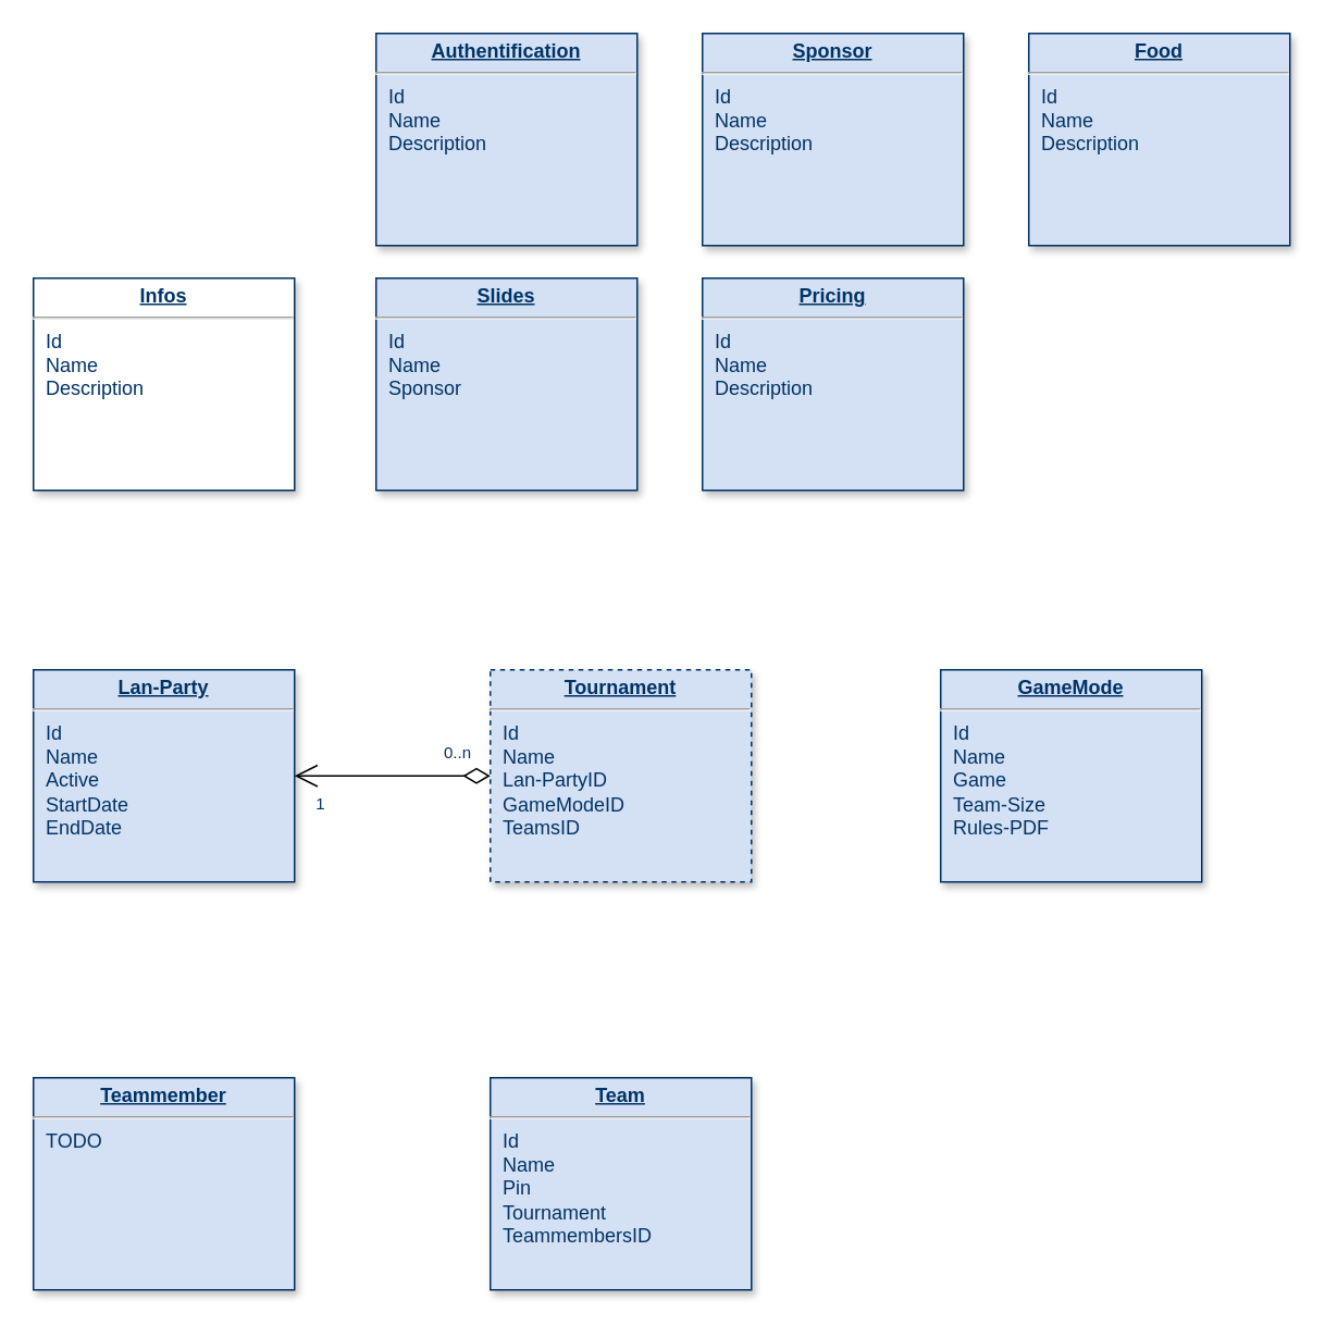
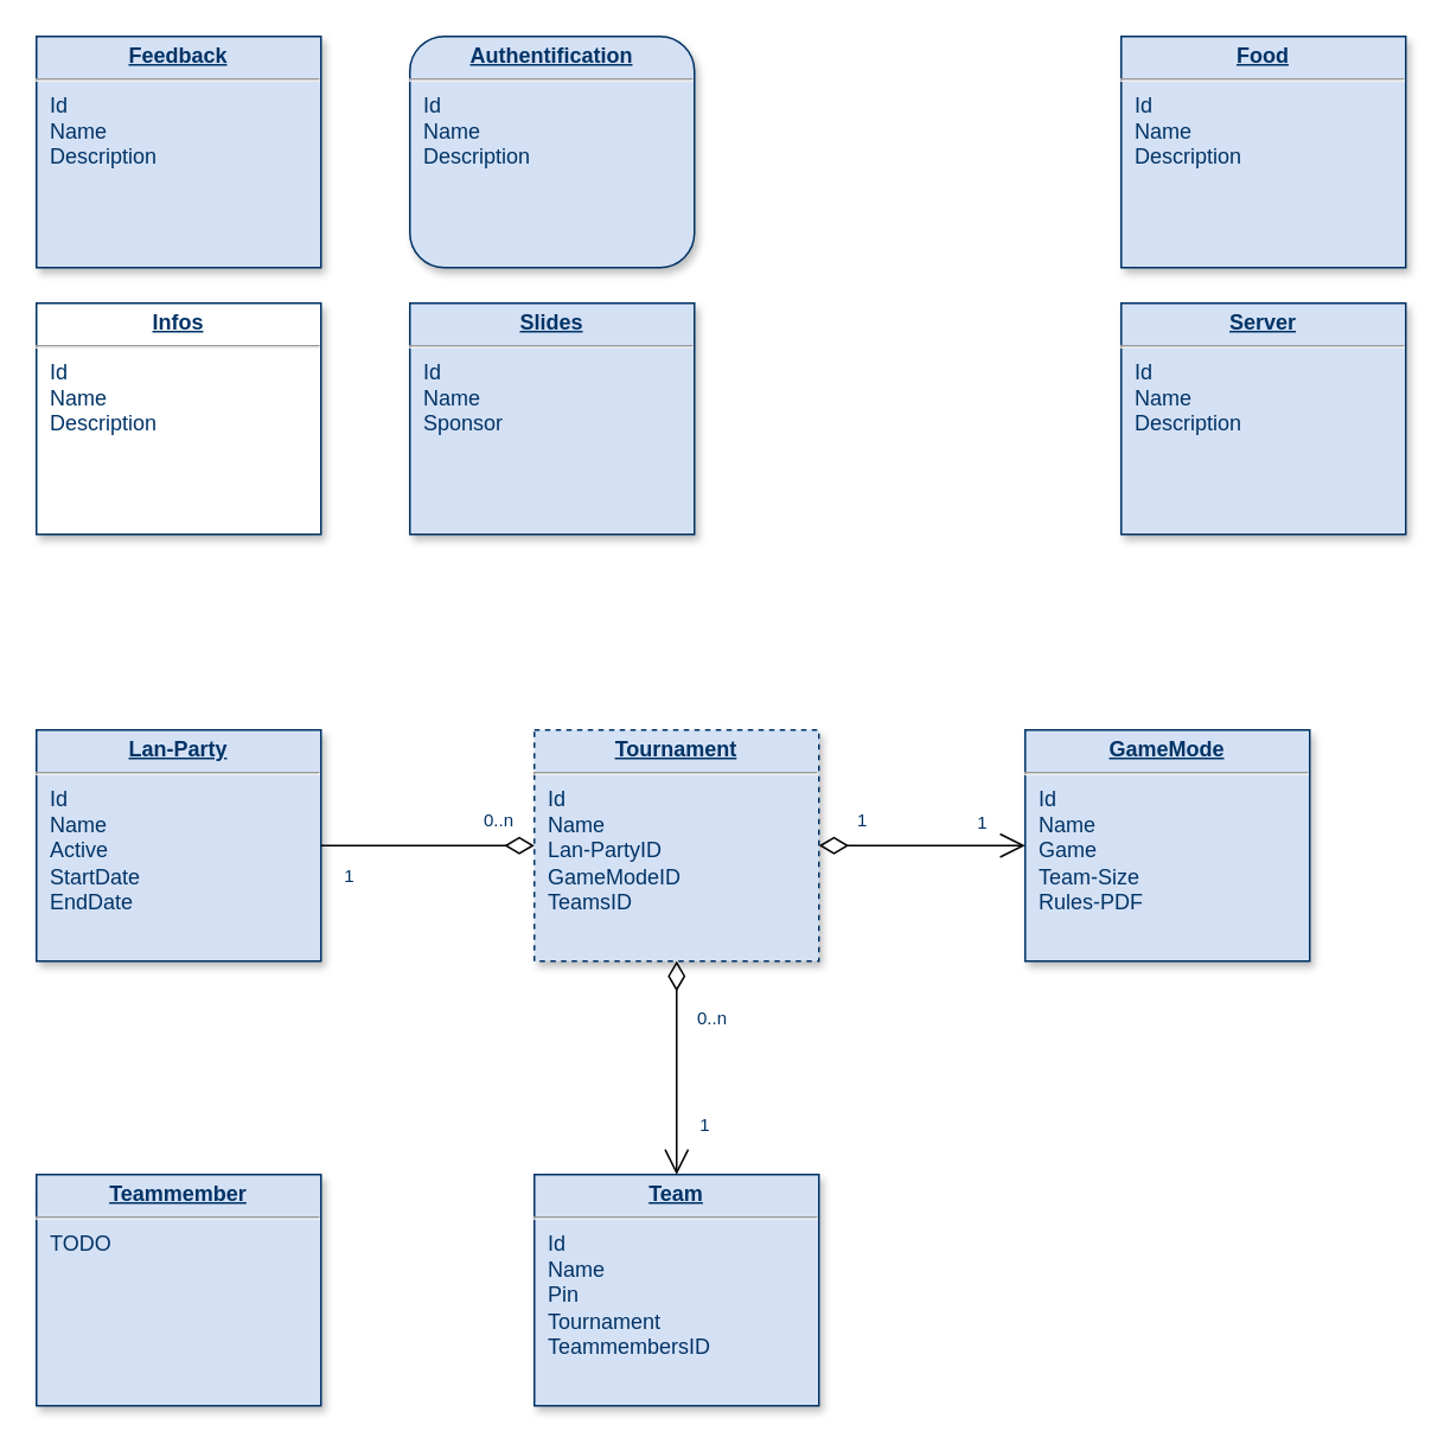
+ <mxCell id="23" value="&lt;p style=&quot;margin: 0px ; margin-top: 4px ; text-align: center ; text-decoration: underline&quot;&gt;&lt;b&gt;Feedback&lt;/b&gt;&lt;/p&gt;&lt;hr&gt;&lt;p style=&quot;margin: 0px ; margin-left: 8px&quot;&gt;Id&lt;/p&gt;&lt;p style=&quot;margin: 0px ; margin-left: 8px&quot;&gt;Name&lt;/p&gt;&lt;p style=&quot;margin: 0px ; margin-left: 8px&quot;&gt;Description&lt;/p&gt;" style="verticalAlign=top;align=left;overflow=fill;fontSize=12;fontFamily=Helvetica;html=1;strokeColor=#003366;shadow=1;fillColor=#D4E1F5;fontColor=#003366" vertex="1" parent="1"><mxGeometry x="20" y="20" width="160" height="130" as="geometry" /></mxCell>
- <mxCell id="22" value="&lt;p style=&quot;margin: 0px ; margin-top: 4px ; text-align: center ; text-decoration: underline&quot;&gt;&lt;b&gt;Authentification&lt;/b&gt;&lt;/p&gt;&lt;hr&gt;&lt;p style=&quot;margin: 0px ; margin-left: 8px&quot;&gt;Id&lt;/p&gt;&lt;p style=&quot;margin: 0px ; margin-left: 8px&quot;&gt;Name&lt;/p&gt;&lt;p style=&quot;margin: 0px ; margin-left: 8px&quot;&gt;Description&lt;/p&gt;" style="verticalAlign=top;align=left;overflow=fill;fontSize=12;fontFamily=Helvetica;html=1;strokeColor=#003366;shadow=1;fillColor=#D4E1F5;fontColor=#003366" vertex="1" parent="1"><mxGeometry x="230" y="20" width="160" height="130" as="geometry" /></mxCell>
+ <mxCell id="22" value="&lt;p style=&quot;margin: 0px ; margin-top: 4px ; text-align: center ; text-decoration: underline&quot;&gt;&lt;b&gt;Authentification&lt;/b&gt;&lt;/p&gt;&lt;hr&gt;&lt;p style=&quot;margin: 0px ; margin-left: 8px&quot;&gt;Id&lt;/p&gt;&lt;p style=&quot;margin: 0px ; margin-left: 8px&quot;&gt;Name&lt;/p&gt;&lt;p style=&quot;margin: 0px ; margin-left: 8px&quot;&gt;Description&lt;/p&gt;" style="verticalAlign=top;align=left;overflow=fill;fontSize=12;fontFamily=Helvetica;html=1;strokeColor=#003366;shadow=1;fillColor=#D4E1F5;fontColor=#003366;rounded=1;" vertex="1" parent="1"><mxGeometry x="230" y="20" width="160" height="130" as="geometry" /></mxCell>
- <mxCell id="21" value="&lt;p style=&quot;margin: 0px ; margin-top: 4px ; text-align: center ; text-decoration: underline&quot;&gt;&lt;b&gt;Sponsor&lt;/b&gt;&lt;/p&gt;&lt;hr&gt;&lt;p style=&quot;margin: 0px ; margin-left: 8px&quot;&gt;Id&lt;/p&gt;&lt;p style=&quot;margin: 0px ; margin-left: 8px&quot;&gt;Name&lt;/p&gt;&lt;p style=&quot;margin: 0px ; margin-left: 8px&quot;&gt;Description&lt;/p&gt;" style="verticalAlign=top;align=left;overflow=fill;fontSize=12;fontFamily=Helvetica;html=1;strokeColor=#003366;shadow=1;fillColor=#D4E1F5;fontColor=#003366" vertex="1" parent="1"><mxGeometry x="430" y="20" width="160" height="130" as="geometry" /></mxCell>
- <mxCell id="18" value="&lt;p style=&quot;margin: 0px ; margin-top: 4px ; text-align: center ; text-decoration: underline&quot;&gt;&lt;b&gt;Pricing&lt;/b&gt;&lt;/p&gt;&lt;hr&gt;&lt;p style=&quot;margin: 0px ; margin-left: 8px&quot;&gt;Id&lt;/p&gt;&lt;p style=&quot;margin: 0px ; margin-left: 8px&quot;&gt;Name&lt;/p&gt;&lt;p style=&quot;margin: 0px ; margin-left: 8px&quot;&gt;Description&lt;/p&gt;" style="verticalAlign=top;align=left;overflow=fill;fontSize=12;fontFamily=Helvetica;html=1;strokeColor=#003366;shadow=1;fillColor=#D4E1F5;fontColor=#003366" vertex="1" parent="1"><mxGeometry x="430" y="170" width="160" height="130" as="geometry" /></mxCell>
+ <mxCell id="19" value="&lt;p style=&quot;margin: 0px ; margin-top: 4px ; text-align: center ; text-decoration: underline&quot;&gt;&lt;b&gt;Server&lt;/b&gt;&lt;/p&gt;&lt;hr&gt;&lt;p style=&quot;margin: 0px ; margin-left: 8px&quot;&gt;Id&lt;/p&gt;&lt;p style=&quot;margin: 0px ; margin-left: 8px&quot;&gt;Name&lt;/p&gt;&lt;p style=&quot;margin: 0px ; margin-left: 8px&quot;&gt;Description&lt;/p&gt;" style="verticalAlign=top;align=left;overflow=fill;fontSize=12;fontFamily=Helvetica;html=1;strokeColor=#003366;shadow=1;fillColor=#D4E1F5;fontColor=#003366" vertex="1" parent="1"><mxGeometry x="630" y="170" width="160" height="130" as="geometry" /></mxCell>
- <mxCell id="4" value="" style="endArrow=open;endSize=12;startArrow=diamondThin;startSize=14;startFill=0;edgeStyle=orthogonalEdgeStyle;entryX=1;entryY=0.5;rounded=0;entryDx=0;entryDy=0;exitX=0;exitY=0.5;exitDx=0;exitDy=0;" edge="1" parent="1" source="2" target="3"><mxGeometry x="178.26" y="1149.2" as="geometry"><mxPoint x="188.9" y="415.36" as="sourcePoint" /><mxPoint x="299.98" y="221.16" as="targetPoint" /></mxGeometry></mxCell>
+ <mxCell id="4" value="" style="endArrow=none;endSize=12;startArrow=diamondThin;startSize=14;startFill=0;edgeStyle=orthogonalEdgeStyle;entryX=1;entryY=0.5;rounded=0;entryDx=0;entryDy=0;exitX=0;exitY=0.5;exitDx=0;exitDy=0;" edge="1" parent="1" source="2" target="3"><mxGeometry x="178.26" y="1149.2" as="geometry"><mxPoint x="188.9" y="415.36" as="sourcePoint" /><mxPoint x="299.98" y="221.16" as="targetPoint" /></mxGeometry></mxCell>
+ <mxCell id="8" value="" style="endArrow=open;endSize=12;startArrow=diamondThin;startSize=14;startFill=0;edgeStyle=orthogonalEdgeStyle;entryX=0;entryY=0.5;rounded=0;entryDx=0;entryDy=0;exitX=1;exitY=0.5;exitDx=0;exitDy=0;" edge="1" parent="1" source="2" target="7"><mxGeometry x="498.26" y="1159.2" as="geometry"><mxPoint x="620" y="485" as="sourcePoint" /><mxPoint x="490" y="485" as="targetPoint" /></mxGeometry></mxCell>
+ <mxCell id="9" value="1" style="resizable=0;align=left;verticalAlign=top;labelBackgroundColor=#ffffff;fontSize=10;strokeColor=#003366;shadow=1;fillColor=#D4E1F5;fontColor=#003366" connectable="0" vertex="1" parent="8"><mxGeometry x="-1" relative="1" as="geometry"><mxPoint x="20" y="-26.16" as="offset" /></mxGeometry></mxCell>
+ <mxCell id="10" value="1" style="resizable=0;align=right;verticalAlign=top;labelBackgroundColor=#ffffff;fontSize=10;strokeColor=#003366;shadow=1;fillColor=#D4E1F5;fontColor=#003366" connectable="0" vertex="1" parent="8"><mxGeometry x="1" relative="1" as="geometry"><mxPoint x="-20.0" y="-25" as="offset" /></mxGeometry></mxCell>
+ <mxCell id="13" value="" style="endArrow=open;endSize=12;startArrow=diamondThin;startSize=14;startFill=0;edgeStyle=orthogonalEdgeStyle;entryX=0.5;entryY=0;rounded=0;entryDx=0;entryDy=0;exitX=0.5;exitY=1;exitDx=0;exitDy=0;" edge="1" parent="1" source="2" target="11"><mxGeometry x="238.26" y="1274.2" as="geometry"><mxPoint x="360" y="600" as="sourcePoint" /><mxPoint x="240" y="600" as="targetPoint" /></mxGeometry></mxCell>
+ <mxCell id="14" value="0..n" style="resizable=0;align=left;verticalAlign=top;labelBackgroundColor=#ffffff;fontSize=10;strokeColor=#003366;shadow=1;fillColor=#D4E1F5;fontColor=#003366" connectable="0" vertex="1" parent="13"><mxGeometry x="-1" relative="1" as="geometry"><mxPoint x="10" y="20.0" as="offset" /></mxGeometry></mxCell>
+ <mxCell id="15" value="1" style="resizable=0;align=right;verticalAlign=top;labelBackgroundColor=#ffffff;fontSize=10;strokeColor=#003366;shadow=1;fillColor=#D4E1F5;fontColor=#003366" connectable="0" vertex="1" parent="13"><mxGeometry x="1" relative="1" as="geometry"><mxPoint x="20.0" y="-40" as="offset" /></mxGeometry></mxCell>
